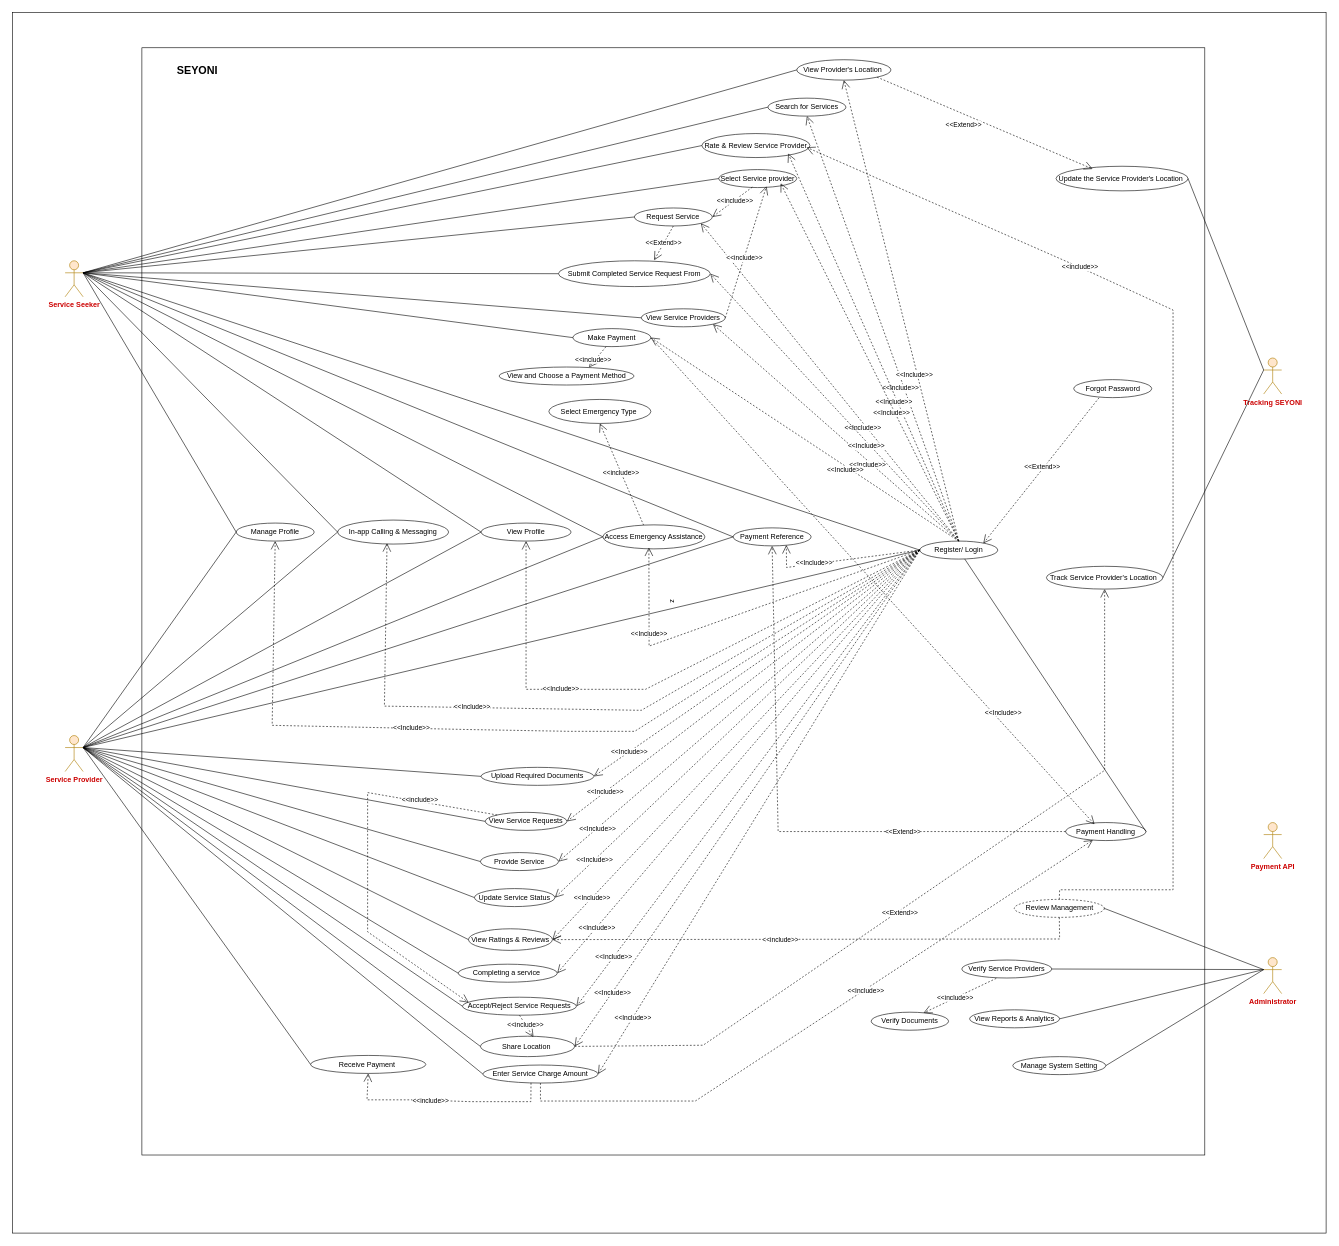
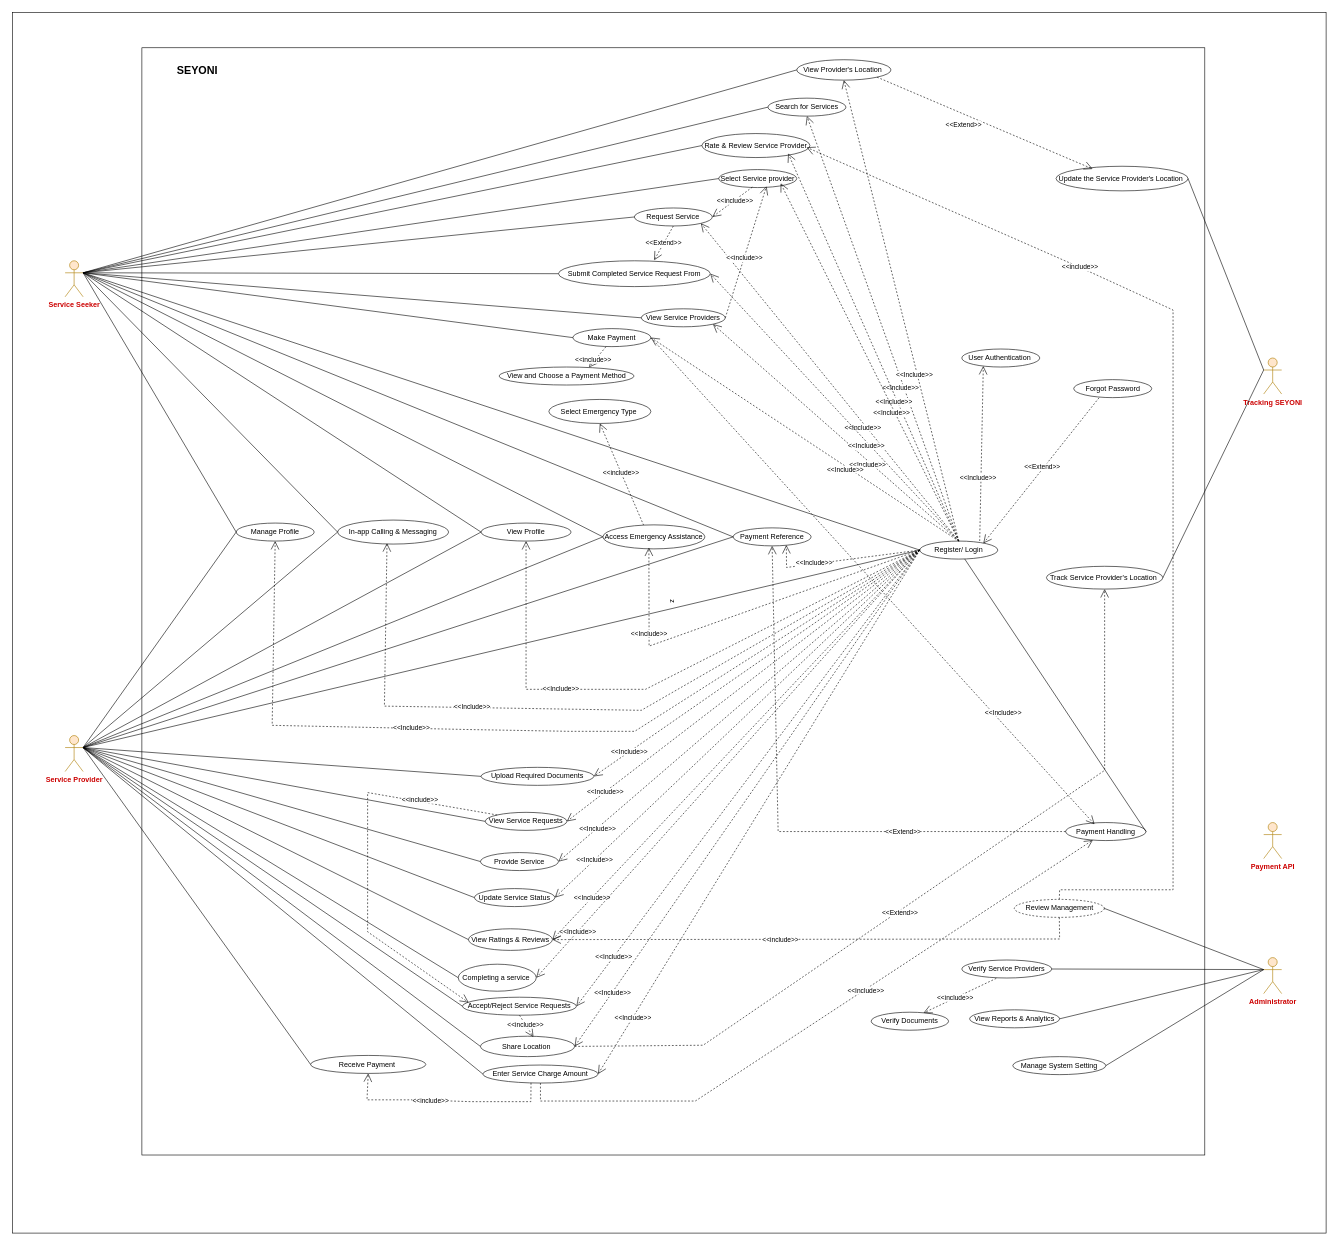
+ <mxCell id="35" value="User Authentication&amp;nbsp;" style="ellipse;whiteSpace=wrap;html=1;" parent="1" vertex="1"><mxGeometry x="1602" y="581" width="130" height="30" as="geometry" /></mxCell>
+ <mxCell id="36" value="&amp;lt;&amp;lt;Include&amp;gt;&amp;gt;" style="endArrow=open;endSize=12;dashed=1;html=1;rounded=0;exitX=0.768;exitY=-0.004;exitDx=0;exitDy=0;entryX=0.276;entryY=0.948;entryDx=0;entryDy=0;exitPerimeter=0;entryPerimeter=0;" parent="1" source="4" target="35" edge="1"><mxGeometry x="-0.274" y="5" width="160" relative="1" as="geometry"><mxPoint x="1320.12" y="938" as="sourcePoint" /><mxPoint x="1123.12" y="483" as="targetPoint" /><mxPoint as="offset" /></mxGeometry></mxCell>
- <mxCell id="27" value="Completing a service&amp;nbsp;" style="ellipse;whiteSpace=wrap;html=1;" parent="1" vertex="1"><mxGeometry x="763" y="1606" width="165" height="30" as="geometry" /></mxCell>
+ <mxCell id="27" value="Completing a service&amp;nbsp;" style="ellipse;whiteSpace=wrap;html=1;" parent="1" vertex="1"><mxGeometry x="763" y="1606" width="130" height="45" as="geometry" /></mxCell>
